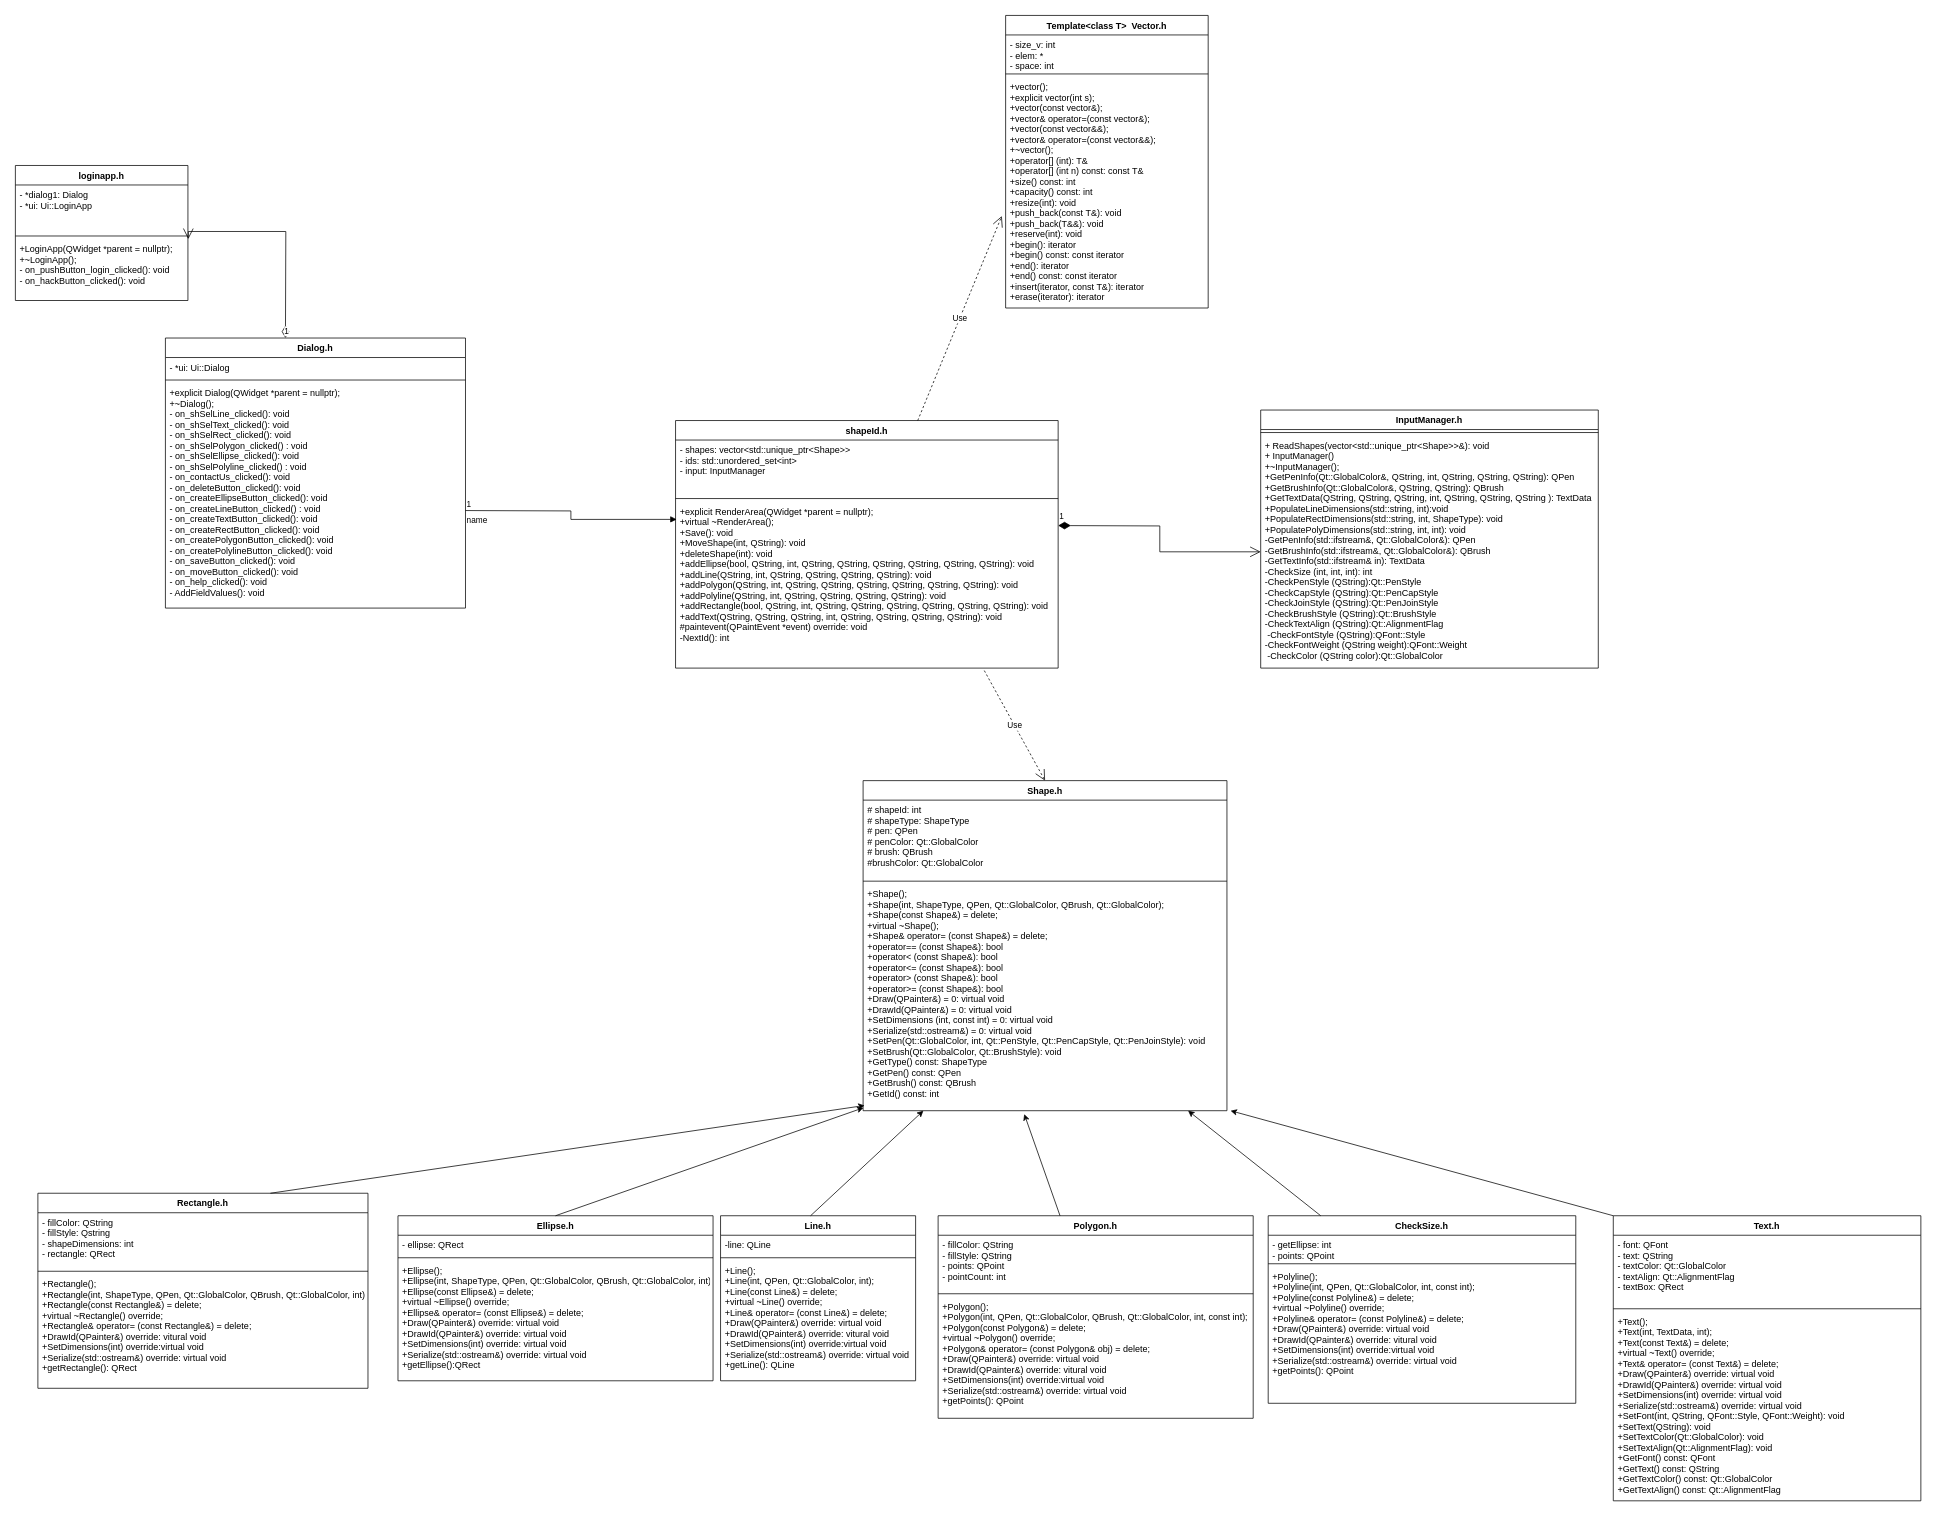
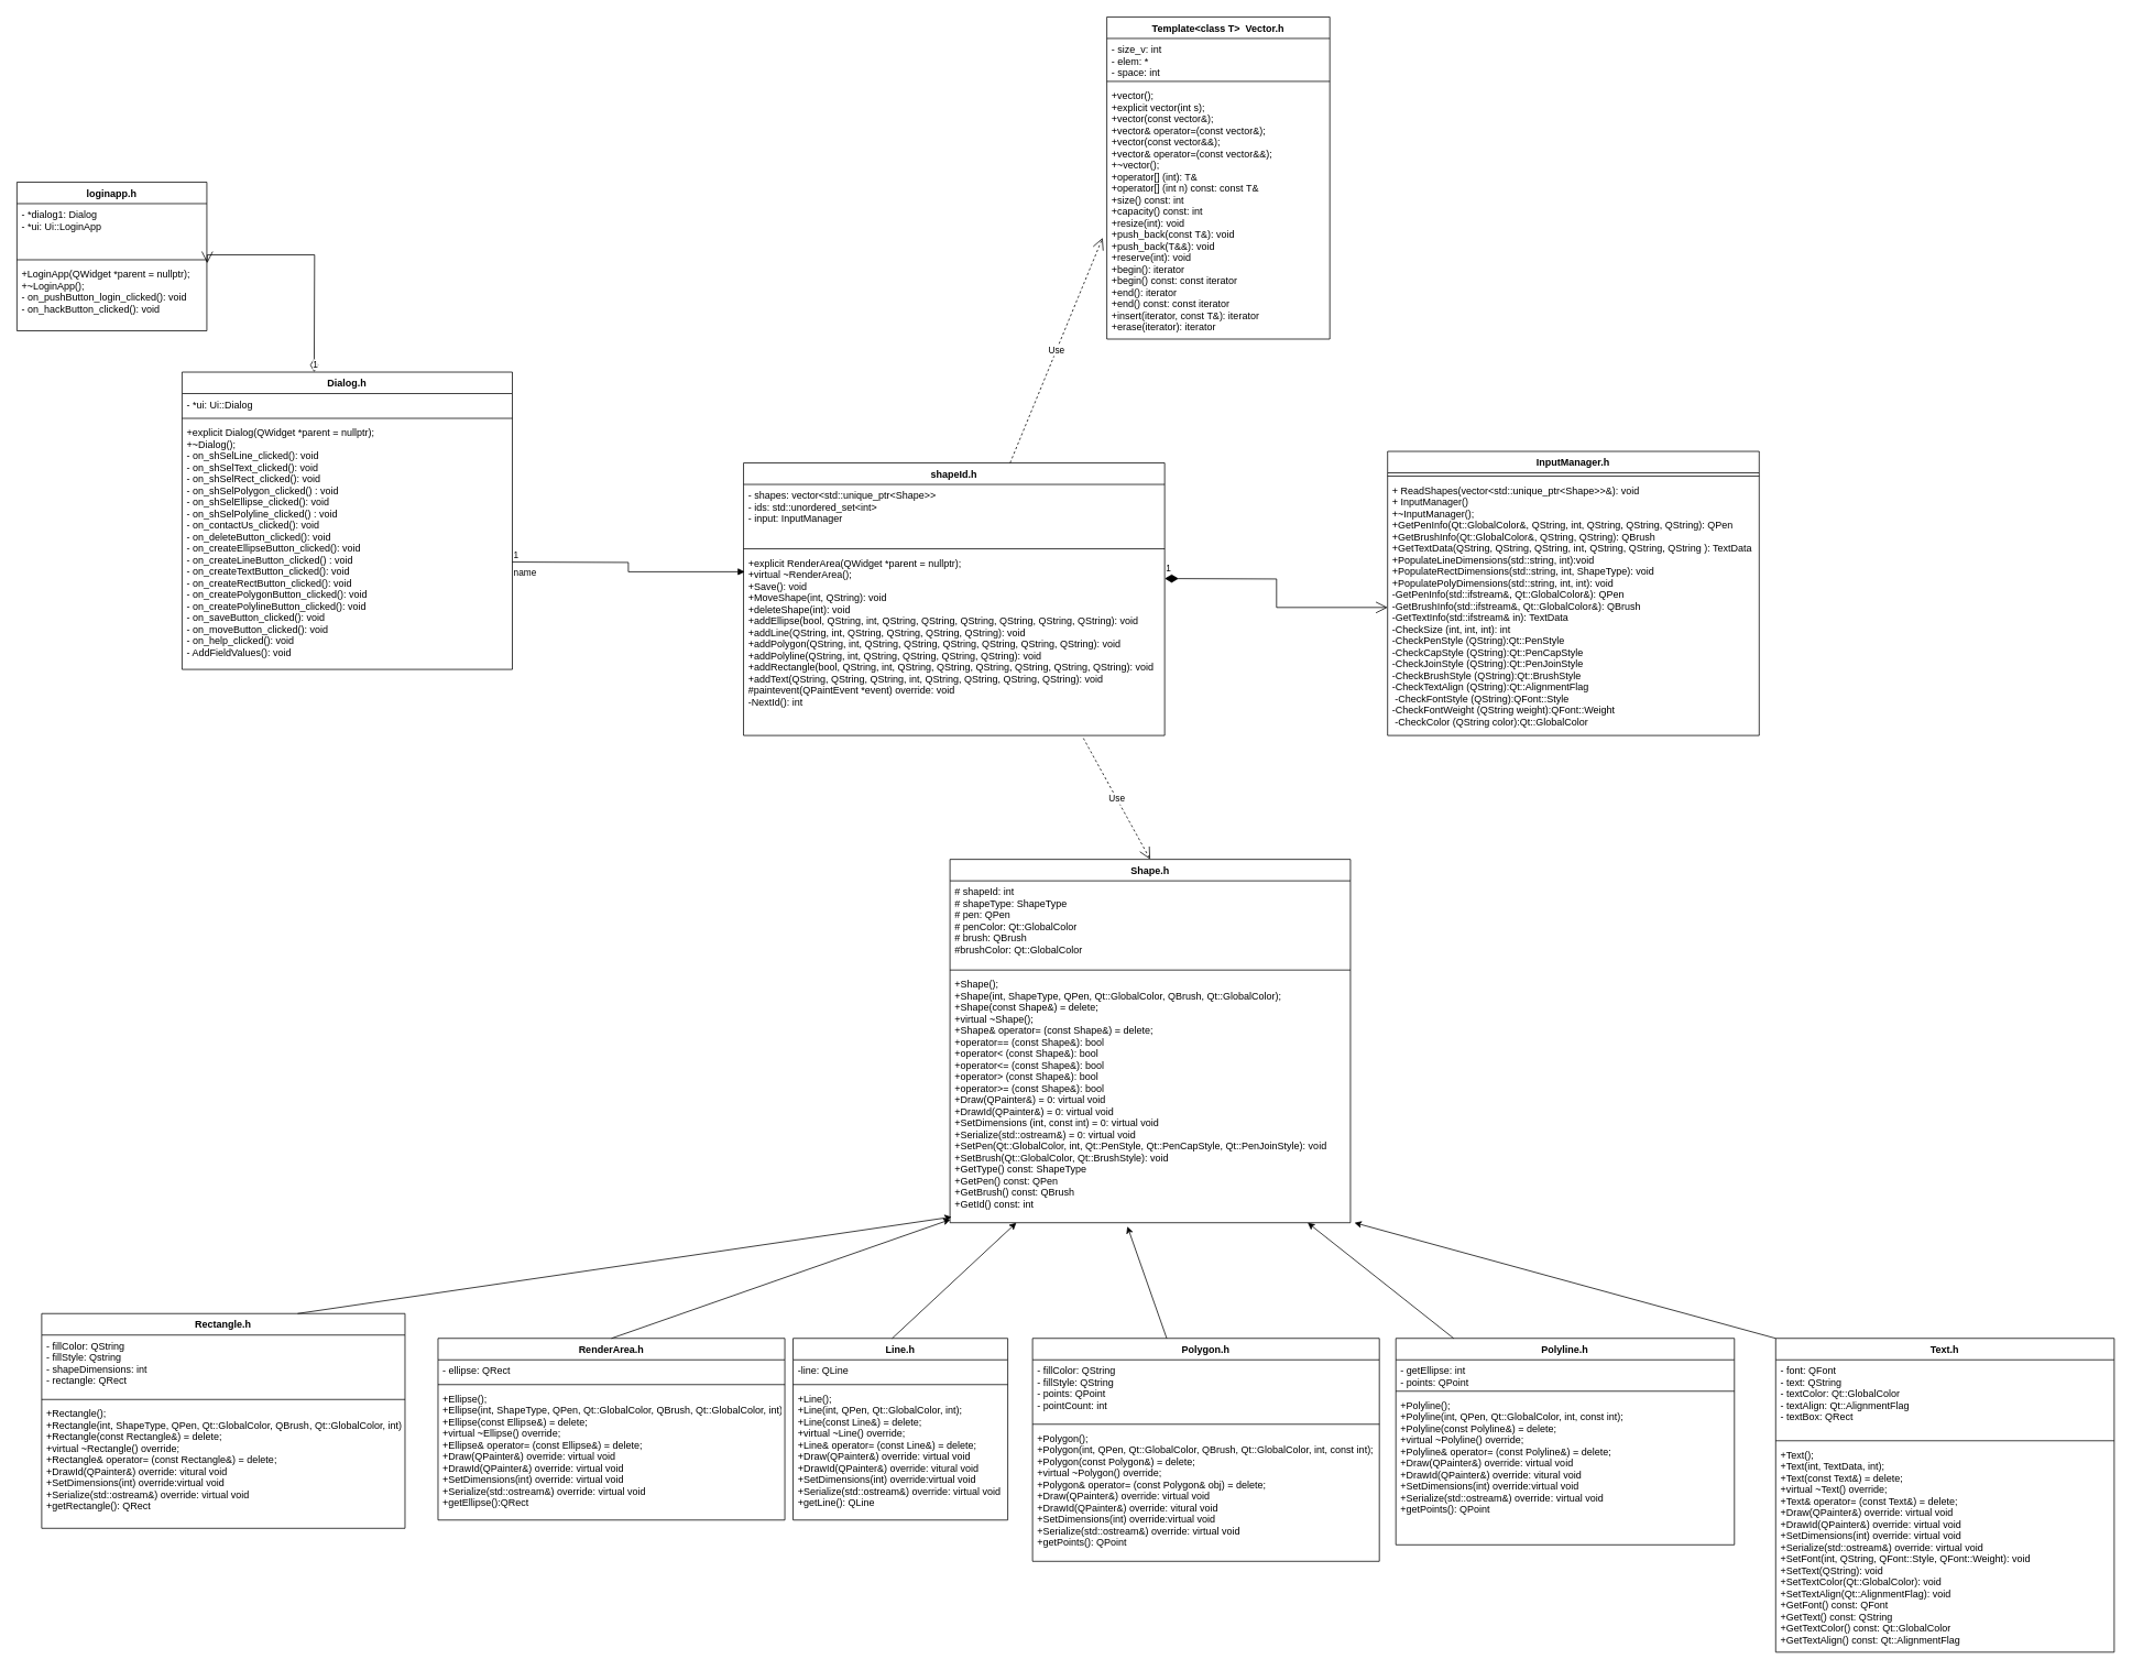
- <mxCell id="5" value="Ellipse.h" style="swimlane;fontStyle=1;align=center;verticalAlign=top;childLayout=stackLayout;horizontal=1;startSize=26;horizontalStack=0;resizeParent=1;resizeParentMax=0;resizeLast=0;collapsible=1;marginBottom=0;" parent="1" vertex="1"><mxGeometry x="530" y="1620" width="420" height="220" as="geometry" /></mxCell>
+ <mxCell id="5" value="RenderArea.h" style="swimlane;fontStyle=1;align=center;verticalAlign=top;childLayout=stackLayout;horizontal=1;startSize=26;horizontalStack=0;resizeParent=1;resizeParentMax=0;resizeLast=0;collapsible=1;marginBottom=0;" parent="1" vertex="1"><mxGeometry x="530" y="1620" width="420" height="220" as="geometry" /></mxCell>
- <mxCell id="17" value="CheckSize.h" style="swimlane;fontStyle=1;align=center;verticalAlign=top;childLayout=stackLayout;horizontal=1;startSize=26;horizontalStack=0;resizeParent=1;resizeParentMax=0;resizeLast=0;collapsible=1;marginBottom=0;" parent="1" vertex="1"><mxGeometry x="1690" y="1620" width="410" height="250" as="geometry" /></mxCell>
+ <mxCell id="17" value="Polyline.h" style="swimlane;fontStyle=1;align=center;verticalAlign=top;childLayout=stackLayout;horizontal=1;startSize=26;horizontalStack=0;resizeParent=1;resizeParentMax=0;resizeLast=0;collapsible=1;marginBottom=0;" parent="1" vertex="1"><mxGeometry x="1690" y="1620" width="410" height="250" as="geometry" /></mxCell>
